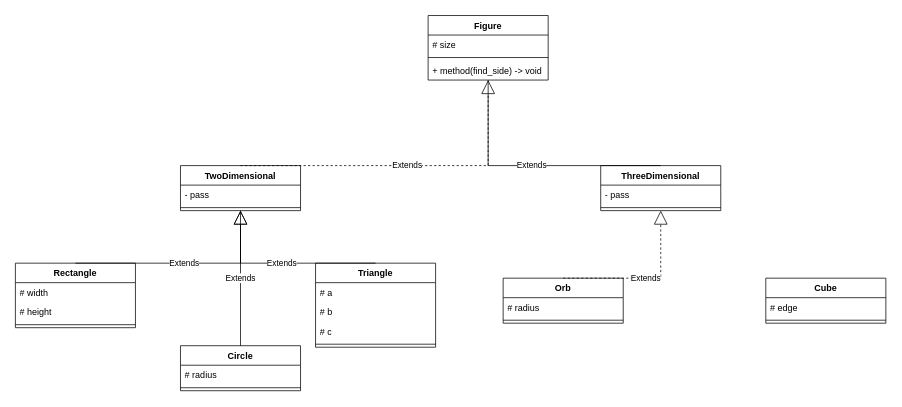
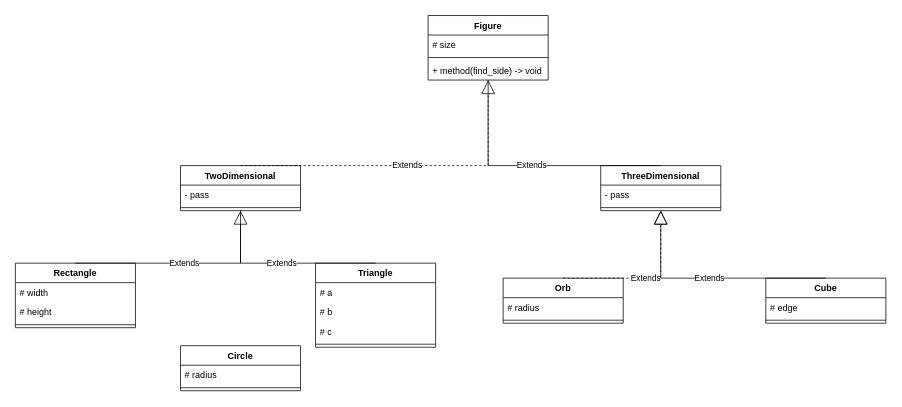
+ <mxCell id="30" value="Extends" style="endArrow=block;endSize=16;endFill=0;html=1;rounded=0;exitX=0.5;exitY=0;exitDx=0;exitDy=0;" edge="1" parent="1" source="19" target="9"><mxGeometry width="160" relative="1" as="geometry"><mxPoint x="650" y="480" as="sourcePoint" /><mxPoint x="810" y="480" as="targetPoint" /><Array as="points"><mxPoint x="880" y="370" /></Array></mxGeometry></mxCell>
- <mxCell id="36" value="Extends" style="endArrow=block;endSize=16;endFill=0;html=1;rounded=0;exitX=0.5;exitY=0;exitDx=0;exitDy=0;" edge="1" parent="1" source="33" target="6"><mxGeometry width="160" relative="1" as="geometry"><mxPoint x="520" y="550" as="sourcePoint" /><mxPoint x="680" y="550" as="targetPoint" /></mxGeometry></mxCell>
